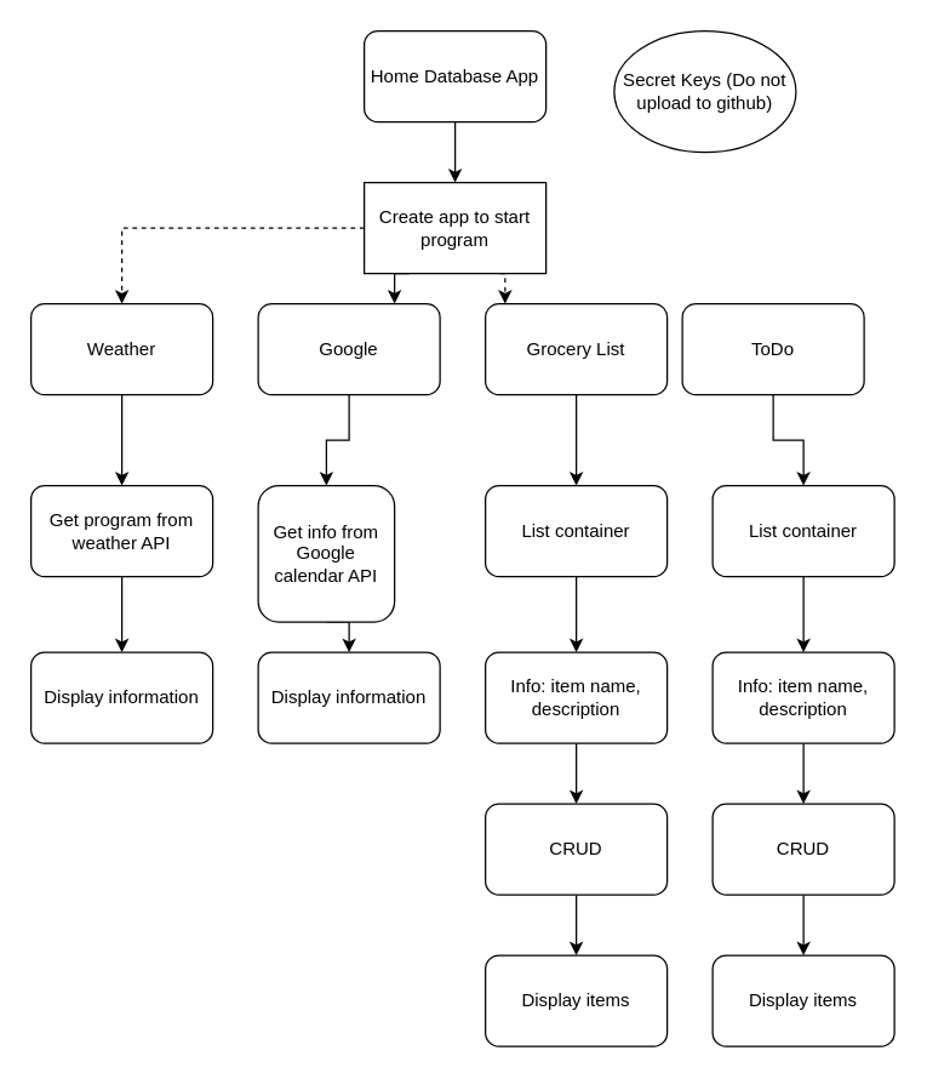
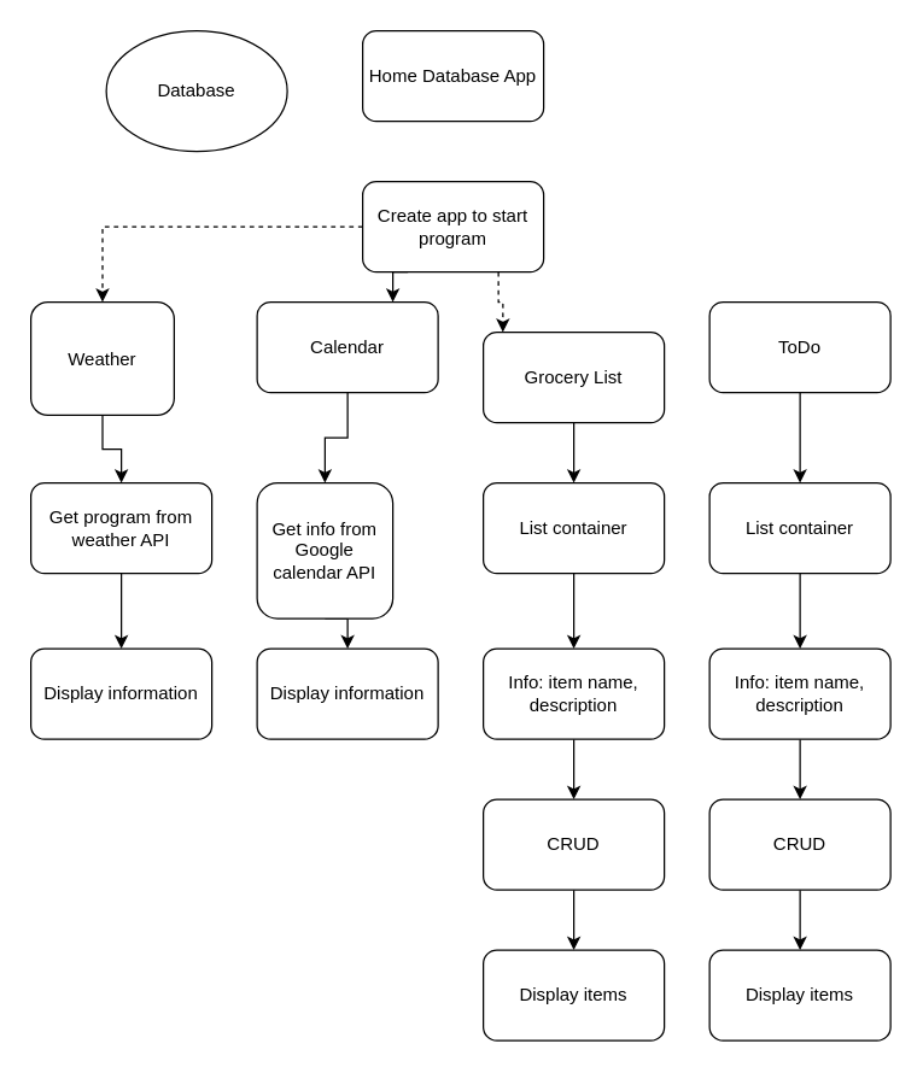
+ <mxCell id="16" value="Database" style="ellipse;whiteSpace=wrap;html=1;" parent="1" vertex="1"><mxGeometry x="70" y="20" width="120" height="80" as="geometry" /></mxCell>
- <mxCell id="17" value="Secret Keys (Do not upload to github)" style="ellipse;whiteSpace=wrap;html=1;" parent="1" vertex="1"><mxGeometry x="405" y="20" width="120" height="80" as="geometry" /></mxCell>
- <mxCell id="2" value="" style="edgeStyle=orthogonalEdgeStyle;rounded=0;orthogonalLoop=1;jettySize=auto;html=1;" parent="1" source="3" target="7" edge="1"><mxGeometry relative="1" as="geometry" /></mxCell>
- <mxCell id="7" value="Create app to start program" style="whiteSpace=wrap;html=1;rounded=0;" parent="1" vertex="1"><mxGeometry x="240" y="120" width="120" height="60" as="geometry" /></mxCell>
+ <mxCell id="7" value="Create app to start program" style="rounded=1;whiteSpace=wrap;html=1;" parent="1" vertex="1"><mxGeometry x="240" y="120" width="120" height="60" as="geometry" /></mxCell>
- <mxCell id="15" value="Weather" style="rounded=1;whiteSpace=wrap;html=1;" parent="1" vertex="1"><mxGeometry x="20" y="200" width="120" height="60" as="geometry" /></mxCell>
+ <mxCell id="15" value="Weather" style="rounded=1;whiteSpace=wrap;html=1;" parent="1" vertex="1"><mxGeometry x="20" y="200" width="95" height="75" as="geometry" /></mxCell>
- <mxCell id="13" value="Google" style="rounded=1;whiteSpace=wrap;html=1;" parent="1" vertex="1"><mxGeometry x="170" y="200" width="120" height="60" as="geometry" /></mxCell>
+ <mxCell id="13" value="Calendar" style="rounded=1;whiteSpace=wrap;html=1;" parent="1" vertex="1"><mxGeometry x="170" y="200" width="120" height="60" as="geometry" /></mxCell>
- <mxCell id="11" value="Grocery List" style="rounded=1;whiteSpace=wrap;html=1;" parent="1" vertex="1"><mxGeometry x="320" y="200" width="120" height="60" as="geometry" /></mxCell>
+ <mxCell id="11" value="Grocery List" style="rounded=1;whiteSpace=wrap;html=1;" parent="1" vertex="1"><mxGeometry x="320" y="220" width="120" height="60" as="geometry" /></mxCell>
- <mxCell id="9" value="ToDo" style="rounded=1;whiteSpace=wrap;html=1;" parent="1" vertex="1"><mxGeometry x="450" y="200" width="120" height="60" as="geometry" /></mxCell>
+ <mxCell id="9" value="ToDo" style="rounded=1;whiteSpace=wrap;html=1;" parent="1" vertex="1"><mxGeometry x="470" y="200" width="120" height="60" as="geometry" /></mxCell>
